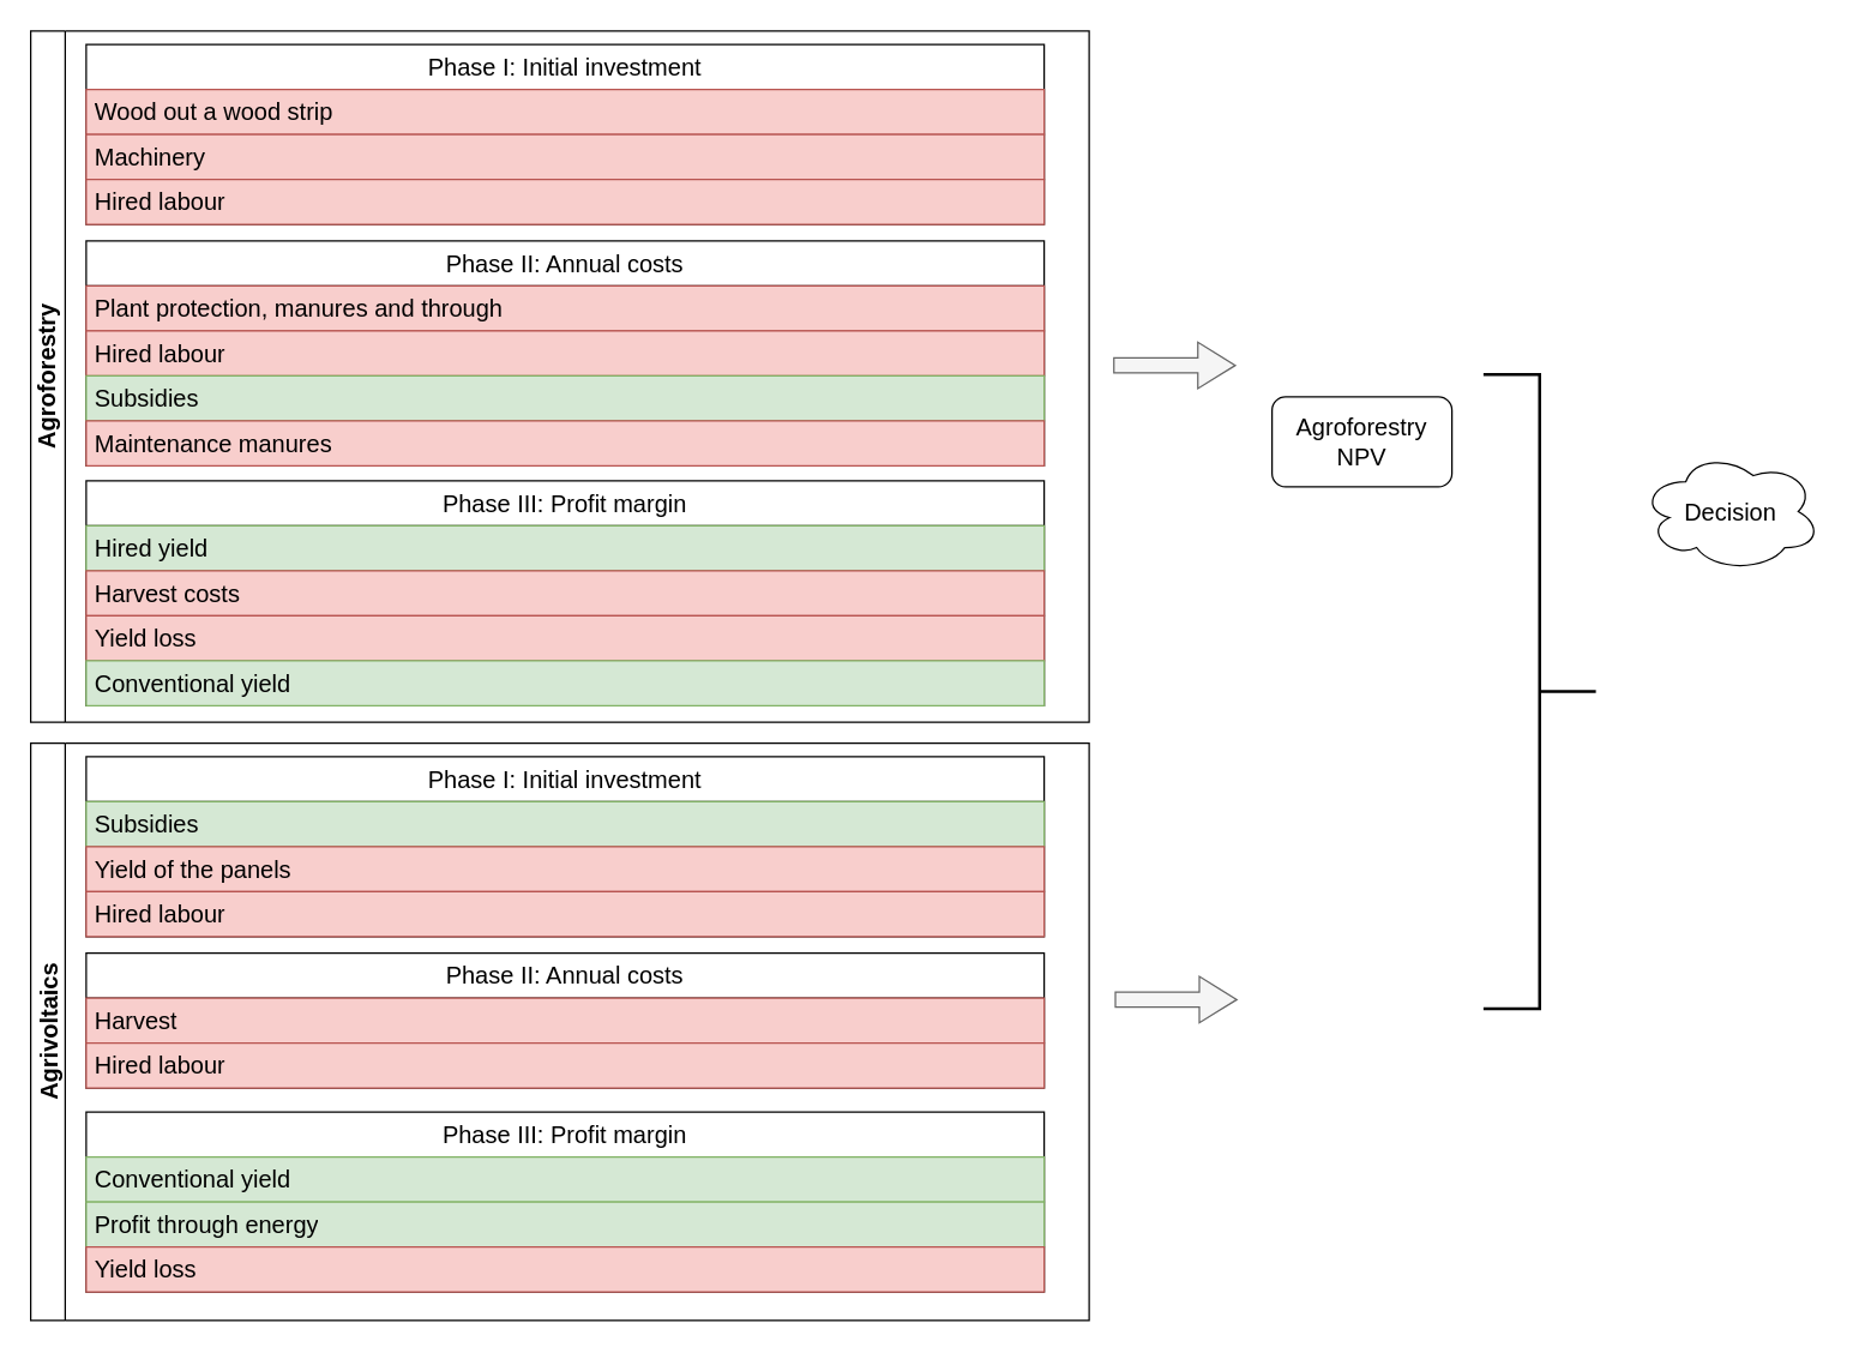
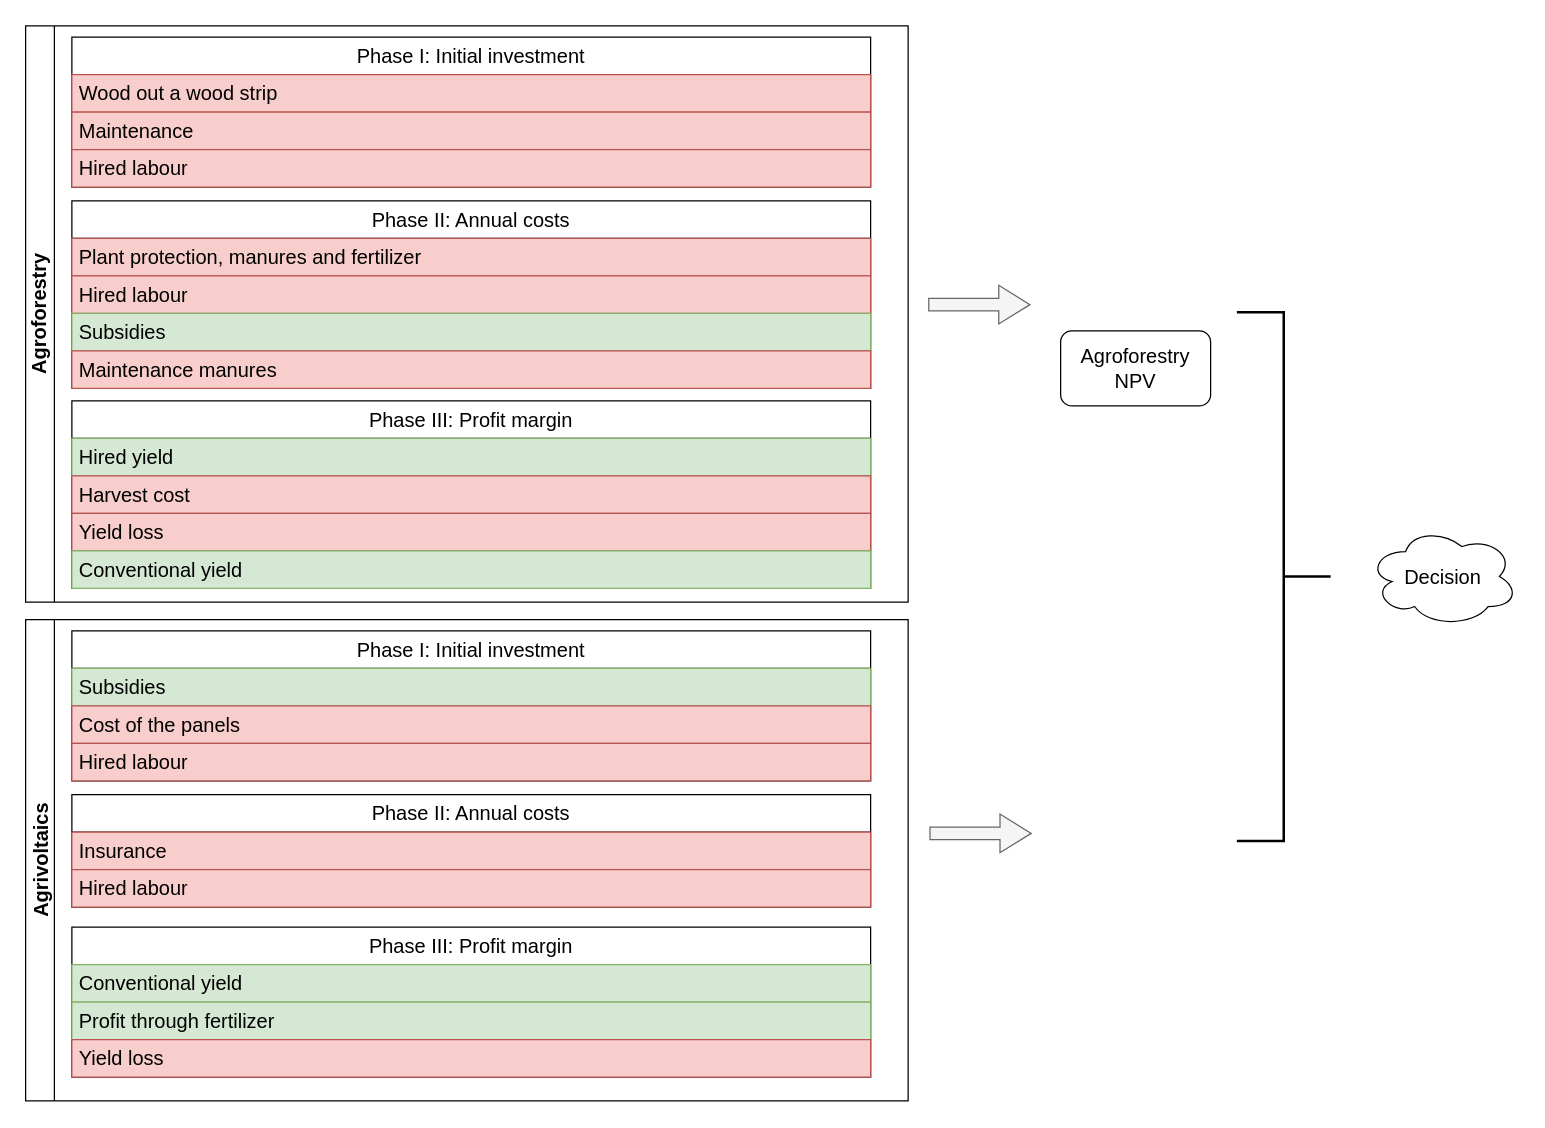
- <mxCell id="5" value="Machinery" style="text;strokeColor=#b85450;fillColor=#f8cecc;align=left;verticalAlign=middle;spacingLeft=4;spacingRight=4;overflow=hidden;points=[[0,0.5],[1,0.5]];portConstraint=eastwest;rotatable=0;whiteSpace=wrap;html=1;fontSize=16;labelBackgroundColor=none;" vertex="1" parent="3"><mxGeometry y="60" width="639" height="30" as="geometry" /></mxCell>
+ <mxCell id="5" value="Maintenance" style="text;strokeColor=#b85450;fillColor=#f8cecc;align=left;verticalAlign=middle;spacingLeft=4;spacingRight=4;overflow=hidden;points=[[0,0.5],[1,0.5]];portConstraint=eastwest;rotatable=0;whiteSpace=wrap;html=1;fontSize=16;labelBackgroundColor=none;" vertex="1" parent="3"><mxGeometry y="60" width="639" height="30" as="geometry" /></mxCell>
- <mxCell id="8" value="Plant protection, manures and through" style="text;strokeColor=#b85450;fillColor=#f8cecc;align=left;verticalAlign=middle;spacingLeft=4;spacingRight=4;overflow=hidden;points=[[0,0.5],[1,0.5]];portConstraint=eastwest;rotatable=0;whiteSpace=wrap;html=1;fontSize=16;labelBackgroundColor=none;" vertex="1" parent="7"><mxGeometry y="30" width="639" height="30" as="geometry" /></mxCell>
+ <mxCell id="8" value="Plant protection, manures and fertilizer" style="text;strokeColor=#b85450;fillColor=#f8cecc;align=left;verticalAlign=middle;spacingLeft=4;spacingRight=4;overflow=hidden;points=[[0,0.5],[1,0.5]];portConstraint=eastwest;rotatable=0;whiteSpace=wrap;html=1;fontSize=16;labelBackgroundColor=none;" vertex="1" parent="7"><mxGeometry y="30" width="639" height="30" as="geometry" /></mxCell>
- <mxCell id="33" value="Decision" style="ellipse;shape=cloud;whiteSpace=wrap;html=1;fontSize=16;" vertex="1" parent="1"><mxGeometry x="1094" y="300.5" width="120" height="80" as="geometry" /></mxCell>
+ <mxCell id="33" value="Decision" style="ellipse;shape=cloud;whiteSpace=wrap;html=1;fontSize=16;" vertex="1" parent="1"><mxGeometry x="1094" y="420.5" width="120" height="80" as="geometry" /></mxCell>
- <mxCell id="14" value="Harvest costs" style="text;strokeColor=#b85450;fillColor=#f8cecc;align=left;verticalAlign=middle;spacingLeft=4;spacingRight=4;overflow=hidden;points=[[0,0.5],[1,0.5]];portConstraint=eastwest;rotatable=0;whiteSpace=wrap;html=1;fontSize=16;labelBackgroundColor=none;" vertex="1" parent="12"><mxGeometry y="60" width="639" height="30" as="geometry" /></mxCell>
+ <mxCell id="14" value="Harvest cost" style="text;strokeColor=#b85450;fillColor=#f8cecc;align=left;verticalAlign=middle;spacingLeft=4;spacingRight=4;overflow=hidden;points=[[0,0.5],[1,0.5]];portConstraint=eastwest;rotatable=0;whiteSpace=wrap;html=1;fontSize=16;labelBackgroundColor=none;" vertex="1" parent="12"><mxGeometry y="60" width="639" height="30" as="geometry" /></mxCell>
- <mxCell id="20" value="Yield of the panels" style="text;strokeColor=#b85450;fillColor=#f8cecc;align=left;verticalAlign=middle;spacingLeft=4;spacingRight=4;overflow=hidden;points=[[0,0.5],[1,0.5]];portConstraint=eastwest;rotatable=0;whiteSpace=wrap;html=1;fontSize=16;labelBackgroundColor=none;" vertex="1" parent="18"><mxGeometry y="60" width="639" height="30" as="geometry" /></mxCell>
+ <mxCell id="20" value="Cost of the panels" style="text;strokeColor=#b85450;fillColor=#f8cecc;align=left;verticalAlign=middle;spacingLeft=4;spacingRight=4;overflow=hidden;points=[[0,0.5],[1,0.5]];portConstraint=eastwest;rotatable=0;whiteSpace=wrap;html=1;fontSize=16;labelBackgroundColor=none;" vertex="1" parent="18"><mxGeometry y="60" width="639" height="30" as="geometry" /></mxCell>
- <mxCell id="23" value="Harvest" style="text;strokeColor=#b85450;fillColor=#f8cecc;align=left;verticalAlign=middle;spacingLeft=4;spacingRight=4;overflow=hidden;points=[[0,0.5],[1,0.5]];portConstraint=eastwest;rotatable=0;whiteSpace=wrap;html=1;fontSize=16;labelBackgroundColor=none;" vertex="1" parent="22"><mxGeometry y="30" width="639" height="30" as="geometry" /></mxCell>
+ <mxCell id="23" value="Insurance" style="text;strokeColor=#b85450;fillColor=#f8cecc;align=left;verticalAlign=middle;spacingLeft=4;spacingRight=4;overflow=hidden;points=[[0,0.5],[1,0.5]];portConstraint=eastwest;rotatable=0;whiteSpace=wrap;html=1;fontSize=16;labelBackgroundColor=none;" vertex="1" parent="22"><mxGeometry y="30" width="639" height="30" as="geometry" /></mxCell>
- <mxCell id="27" value="Profit through energy" style="text;strokeColor=#82b366;fillColor=#d5e8d4;align=left;verticalAlign=middle;spacingLeft=4;spacingRight=4;overflow=hidden;points=[[0,0.5],[1,0.5]];portConstraint=eastwest;rotatable=0;whiteSpace=wrap;html=1;fontSize=16;labelBackgroundColor=none;" vertex="1" parent="25"><mxGeometry y="60" width="639" height="30" as="geometry" /></mxCell>
+ <mxCell id="27" value="Profit through fertilizer" style="text;strokeColor=#82b366;fillColor=#d5e8d4;align=left;verticalAlign=middle;spacingLeft=4;spacingRight=4;overflow=hidden;points=[[0,0.5],[1,0.5]];portConstraint=eastwest;rotatable=0;whiteSpace=wrap;html=1;fontSize=16;labelBackgroundColor=none;" vertex="1" parent="25"><mxGeometry y="60" width="639" height="30" as="geometry" /></mxCell>
